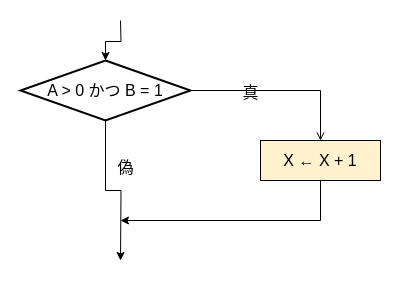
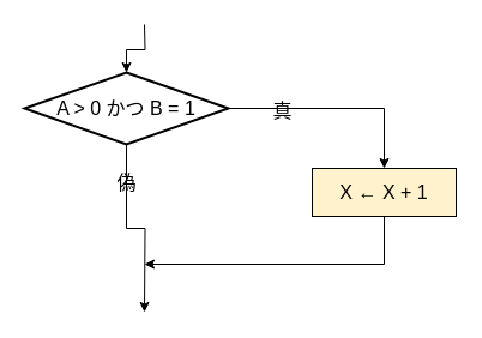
- <mxCell id="8" value="真" style="text;html=1;resizable=0;points=[];autosize=1;align=center;verticalAlign=top;spacingTop=-4;fontSize=16;" vertex="1" parent="1"><mxGeometry x="235" y="80" width="30" height="20" as="geometry" /></mxCell>
+ <mxCell id="8" value="真" style="text;html=1;resizable=0;points=[];autosize=1;align=center;verticalAlign=top;spacingTop=-4;fontSize=16;" vertex="1" parent="1"><mxGeometry x="220" y="80" width="30" height="20" as="geometry" /></mxCell>
- <mxCell id="2" style="edgeStyle=orthogonalEdgeStyle;rounded=0;orthogonalLoop=1;jettySize=auto;html=1;entryX=0.5;entryY=0;entryDx=0;entryDy=0;fontSize=16;endArrow=open;" edge="1" parent="1" source="5" target="7"><mxGeometry relative="1" as="geometry" /></mxCell>
+ <mxCell id="2" style="edgeStyle=orthogonalEdgeStyle;rounded=0;orthogonalLoop=1;jettySize=auto;html=1;entryX=0.5;entryY=0;entryDx=0;entryDy=0;fontSize=16;" edge="1" parent="1" source="5" target="7"><mxGeometry relative="1" as="geometry" /></mxCell>
- <mxCell id="9" value="偽" style="text;html=1;resizable=0;points=[];autosize=1;align=center;verticalAlign=top;spacingTop=-4;fontSize=16;" vertex="1" parent="1"><mxGeometry x="110" y="155" width="30" height="20" as="geometry" /></mxCell>
+ <mxCell id="9" value="偽" style="text;html=1;resizable=0;points=[];autosize=1;align=center;verticalAlign=top;spacingTop=-4;fontSize=16;" vertex="1" parent="1"><mxGeometry x="90" y="140" width="30" height="20" as="geometry" /></mxCell>
